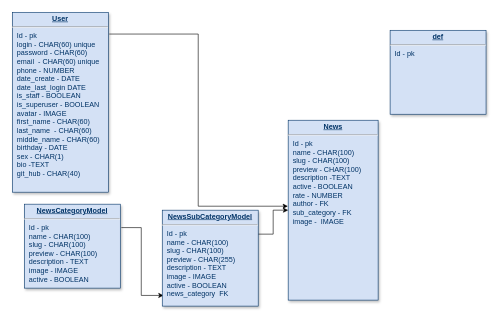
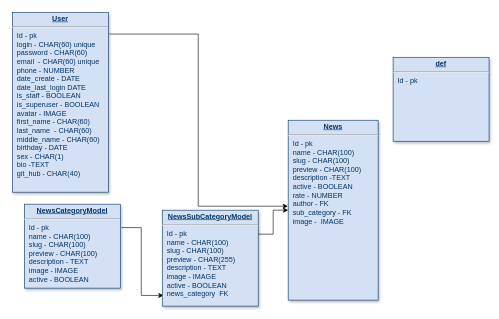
- <mxCell id="6" value="&lt;p style=&quot;margin: 0px; margin-top: 4px; text-align: center; text-decoration: underline;&quot;&gt;&lt;strong&gt;def&lt;/strong&gt;&lt;/p&gt;&lt;hr&gt;&lt;p style=&quot;margin: 0px; margin-left: 8px;&quot;&gt;Id - pk&lt;/p&gt;&lt;p style=&quot;margin: 0px; margin-left: 8px;&quot;&gt;&lt;br&gt;&lt;/p&gt;" style="verticalAlign=top;align=left;overflow=fill;fontSize=12;fontFamily=Helvetica;html=1;strokeColor=#003366;shadow=1;fillColor=#D4E1F5;fontColor=#003366;direction=west;" vertex="1" parent="1"><mxGeometry x="650" y="50" width="160" height="140" as="geometry" /></mxCell>
+ <mxCell id="6" value="&lt;p style=&quot;margin: 0px; margin-top: 4px; text-align: center; text-decoration: underline;&quot;&gt;&lt;strong&gt;def&lt;/strong&gt;&lt;/p&gt;&lt;hr&gt;&lt;p style=&quot;margin: 0px; margin-left: 8px;&quot;&gt;Id - pk&lt;/p&gt;&lt;p style=&quot;margin: 0px; margin-left: 8px;&quot;&gt;&lt;br&gt;&lt;/p&gt;" style="verticalAlign=top;align=left;overflow=fill;fontSize=12;fontFamily=Helvetica;html=1;strokeColor=#003366;shadow=1;fillColor=#D4E1F5;fontColor=#003366;direction=west;" vertex="1" parent="1"><mxGeometry x="655" y="95" width="160" height="140" as="geometry" /></mxCell>
